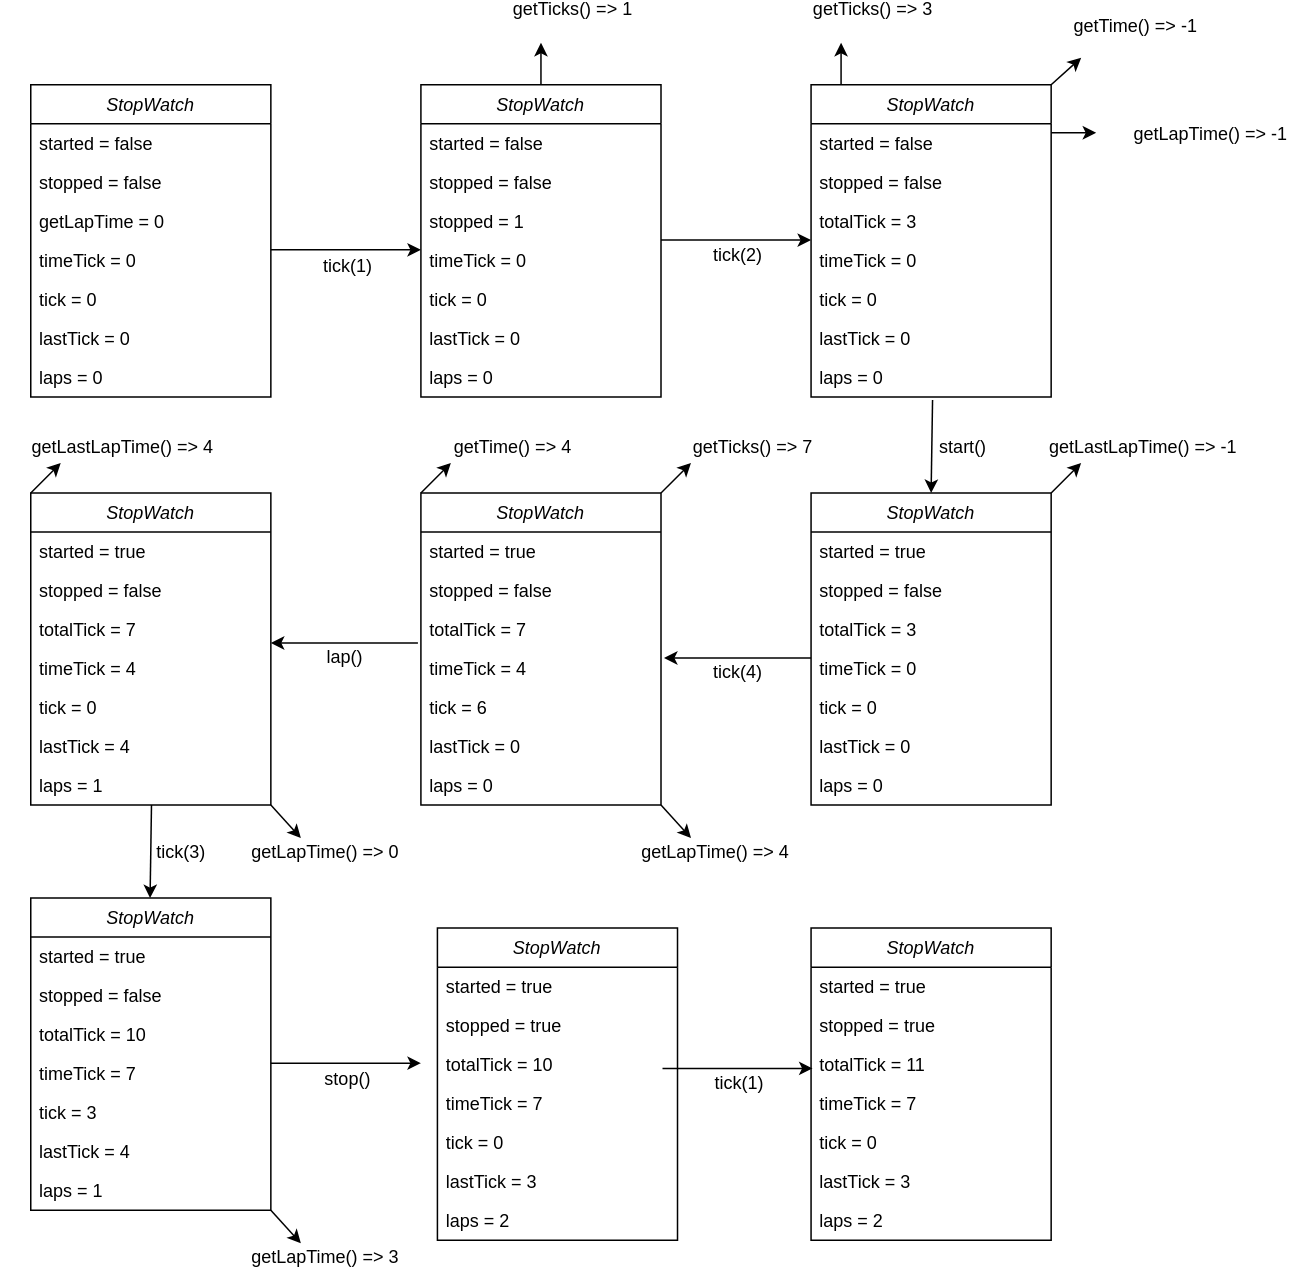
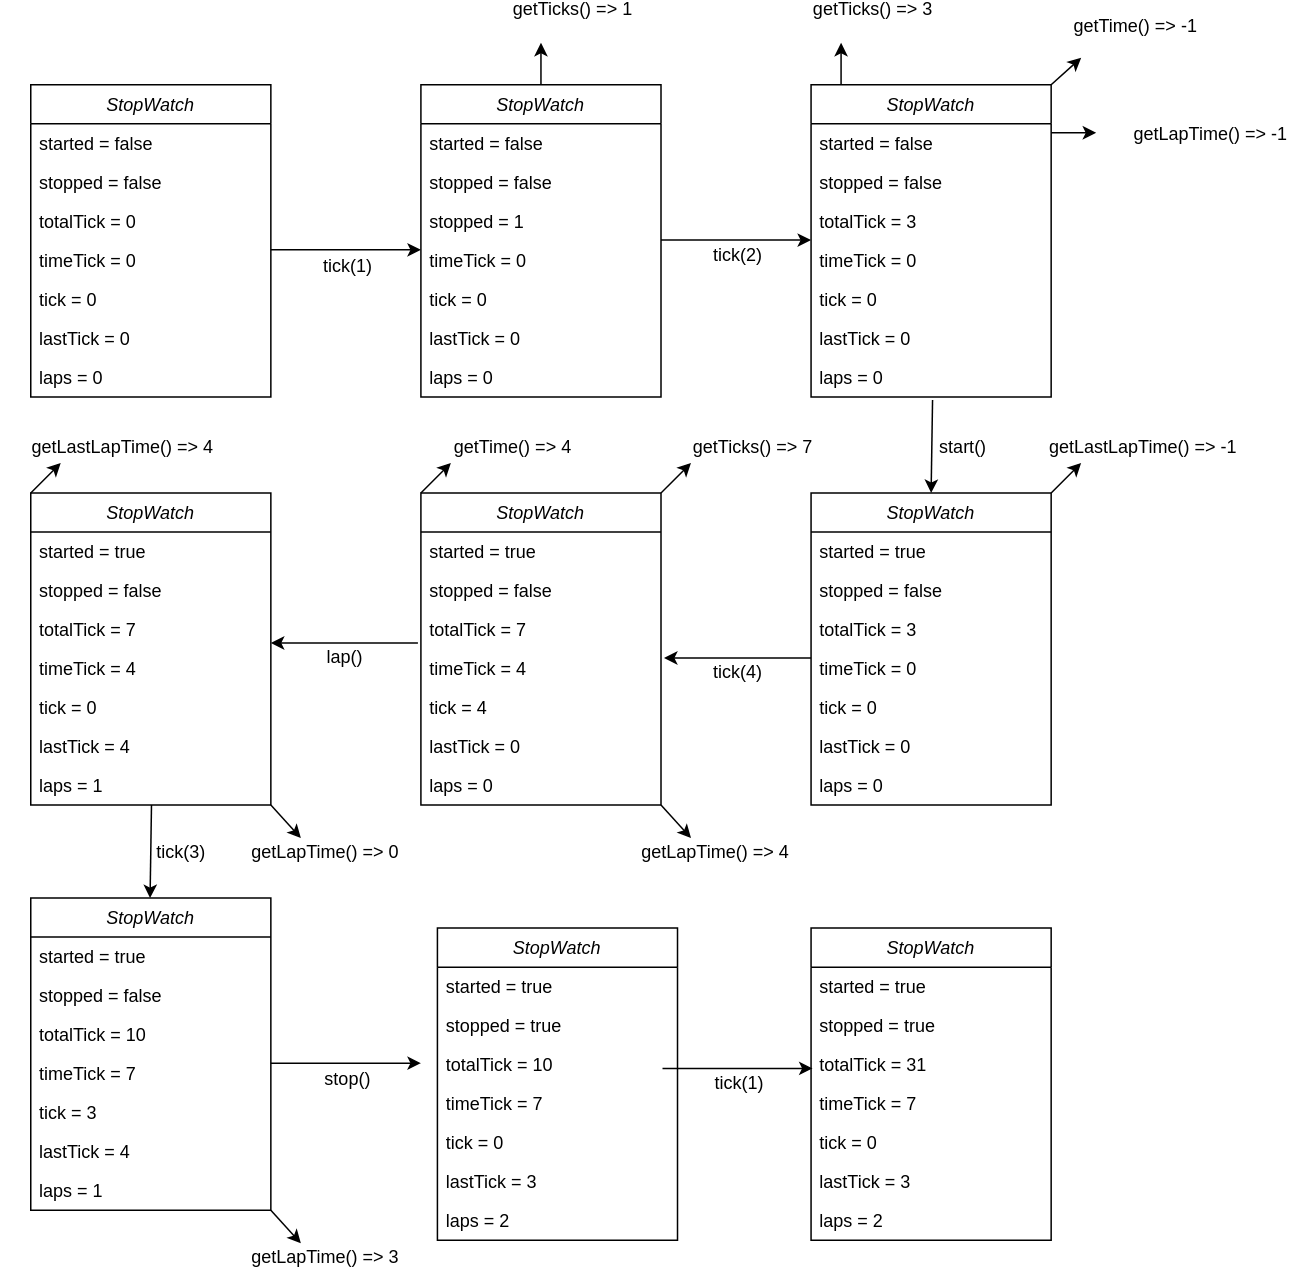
- <mxCell id="5" value="getLapTime = 0" style="text;align=left;verticalAlign=top;spacingLeft=4;spacingRight=4;overflow=hidden;rotatable=0;points=[[0,0.5],[1,0.5]];portConstraint=eastwest;rounded=0;shadow=0;html=0;" vertex="1" parent="2"><mxGeometry y="78" width="160" height="26" as="geometry" /></mxCell>
+ <mxCell id="5" value="totalTick = 0" style="text;align=left;verticalAlign=top;spacingLeft=4;spacingRight=4;overflow=hidden;rotatable=0;points=[[0,0.5],[1,0.5]];portConstraint=eastwest;rounded=0;shadow=0;html=0;" vertex="1" parent="2"><mxGeometry y="78" width="160" height="26" as="geometry" /></mxCell>
- <mxCell id="51" value="tick = 6" style="text;align=left;verticalAlign=top;spacingLeft=4;spacingRight=4;overflow=hidden;rotatable=0;points=[[0,0.5],[1,0.5]];portConstraint=eastwest;rounded=0;shadow=0;html=0;" vertex="1" parent="46"><mxGeometry y="130" width="160" height="26" as="geometry" /></mxCell>
+ <mxCell id="51" value="tick = 4" style="text;align=left;verticalAlign=top;spacingLeft=4;spacingRight=4;overflow=hidden;rotatable=0;points=[[0,0.5],[1,0.5]];portConstraint=eastwest;rounded=0;shadow=0;html=0;" vertex="1" parent="46"><mxGeometry y="130" width="160" height="26" as="geometry" /></mxCell>
- <mxCell id="95" value="totalTick = 11" style="text;align=left;verticalAlign=top;spacingLeft=4;spacingRight=4;overflow=hidden;rotatable=0;points=[[0,0.5],[1,0.5]];portConstraint=eastwest;rounded=0;shadow=0;html=0;" vertex="1" parent="92"><mxGeometry y="78" width="160" height="26" as="geometry" /></mxCell>
+ <mxCell id="95" value="totalTick = 31" style="text;align=left;verticalAlign=top;spacingLeft=4;spacingRight=4;overflow=hidden;rotatable=0;points=[[0,0.5],[1,0.5]];portConstraint=eastwest;rounded=0;shadow=0;html=0;" vertex="1" parent="92"><mxGeometry y="78" width="160" height="26" as="geometry" /></mxCell>
